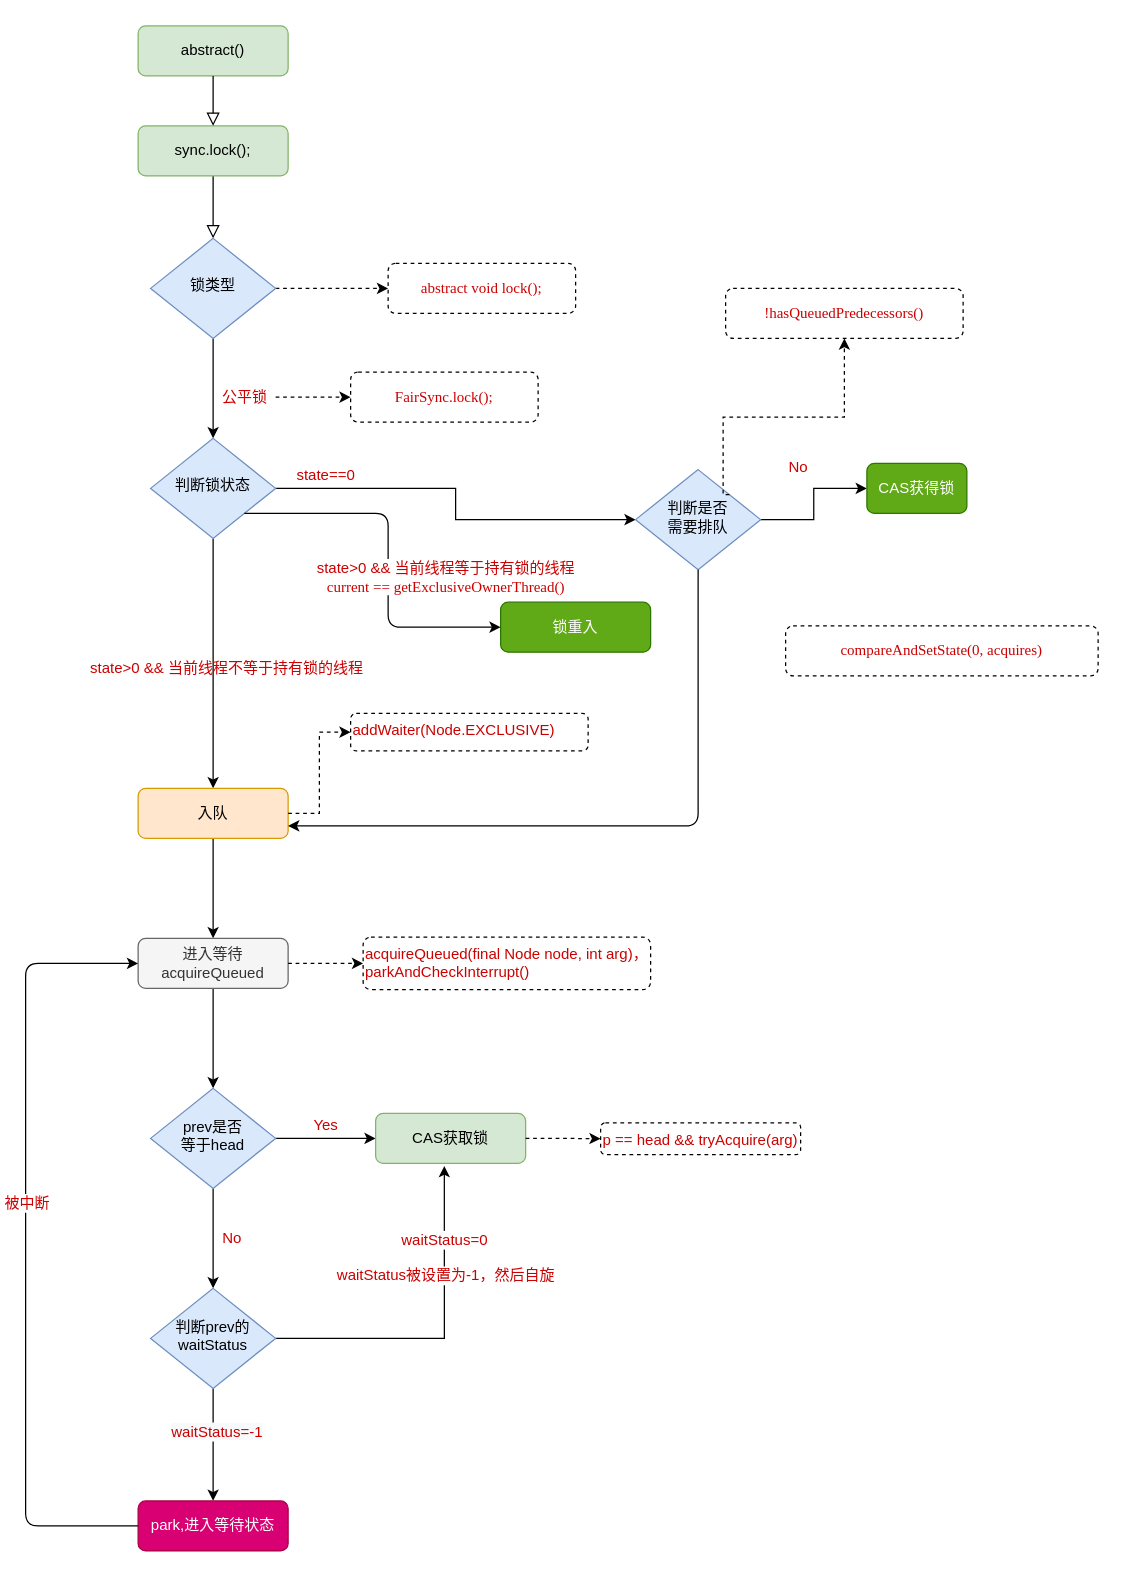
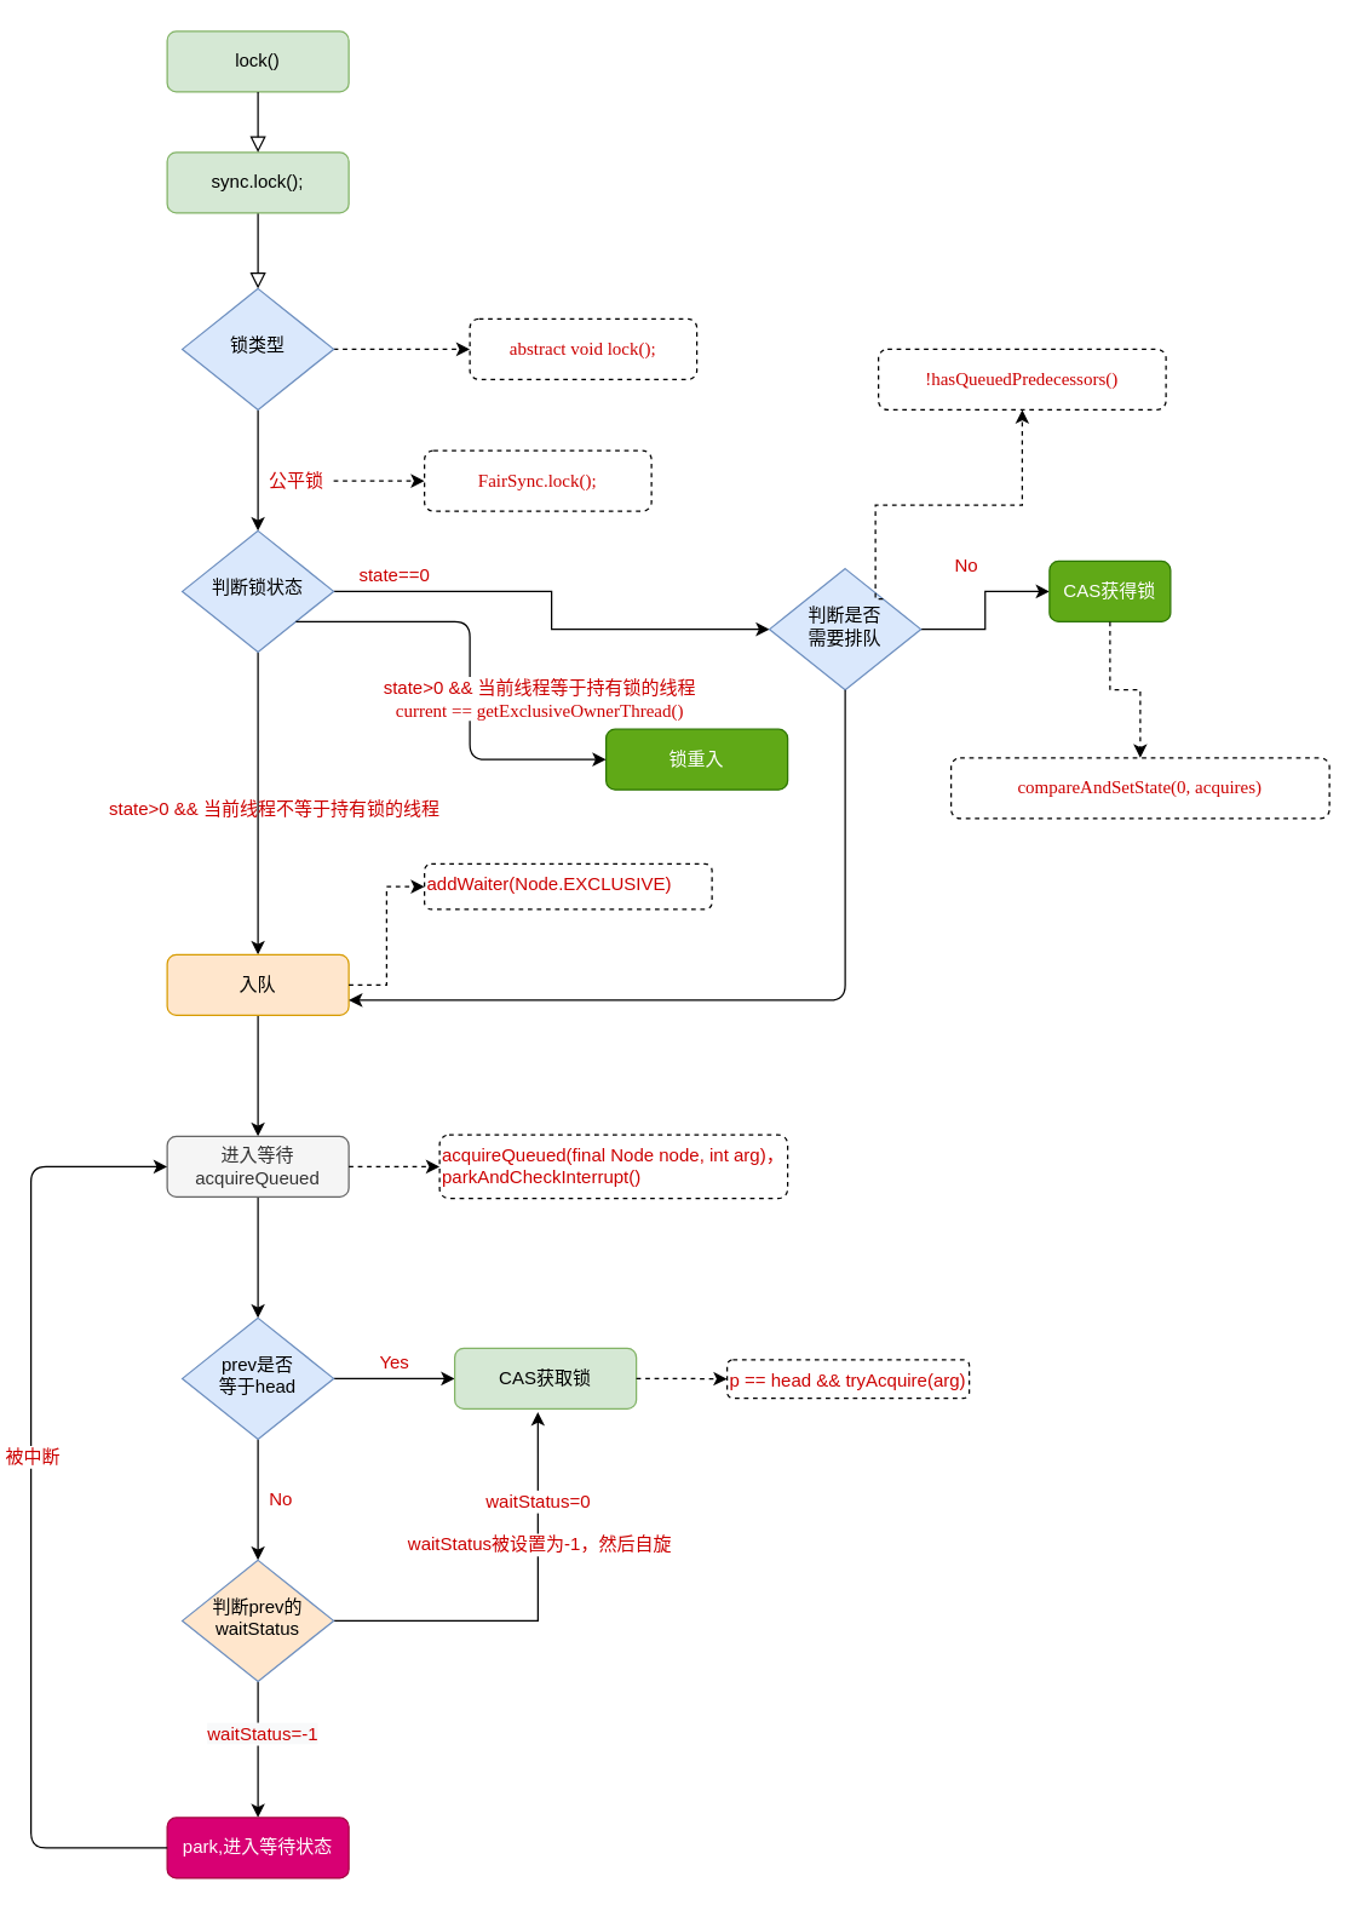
- <mxCell id="12" value="abstract()" style="rounded=1;whiteSpace=wrap;html=1;fontSize=12;fillColor=#d5e8d4;strokeColor=#82b366;" parent="1" vertex="1"><mxGeometry x="110" width="120" height="40" as="geometry" y="20" /></mxCell>
+ <mxCell id="12" value="lock()" style="rounded=1;whiteSpace=wrap;html=1;fontSize=12;fillColor=#d5e8d4;strokeColor=#82b366;" parent="1" vertex="1"><mxGeometry x="110" width="120" height="40" as="geometry" y="20" /></mxCell>
+ <mxCell id="23" value="" style="edgeStyle=orthogonalEdgeStyle;rounded=0;orthogonalLoop=1;jettySize=auto;html=1;dashed=1;fontSize=12;exitX=0.5;exitY=1;exitDx=0;exitDy=0;" parent="1" target="24" edge="1" source="22"><mxGeometry relative="1" as="geometry"><mxPoint x="813" y="390" as="sourcePoint" /><mxPoint x="868" y="390" as="targetPoint" /></mxGeometry></mxCell>
- <mxCell id="47" value="判断prev的waitStatus" style="rhombus;whiteSpace=wrap;shadow=0;fontFamily=Helvetica;fontSize=12;align=center;strokeWidth=1;spacing=6;spacingTop=-4;fillColor=#dae8fc;strokeColor=#6c8ebf;" parent="1" vertex="1"><mxGeometry x="120" y="1030" width="100" height="80" as="geometry" /></mxCell>
+ <mxCell id="47" value="判断prev的waitStatus" style="rhombus;whiteSpace=wrap;shadow=0;fontFamily=Helvetica;fontSize=12;align=center;strokeWidth=1;spacing=6;spacingTop=-4;fillColor=#ffe6cc;strokeColor=#6c8ebf;" parent="1" vertex="1"><mxGeometry x="120" y="1030" width="100" height="80" as="geometry" /></mxCell>
